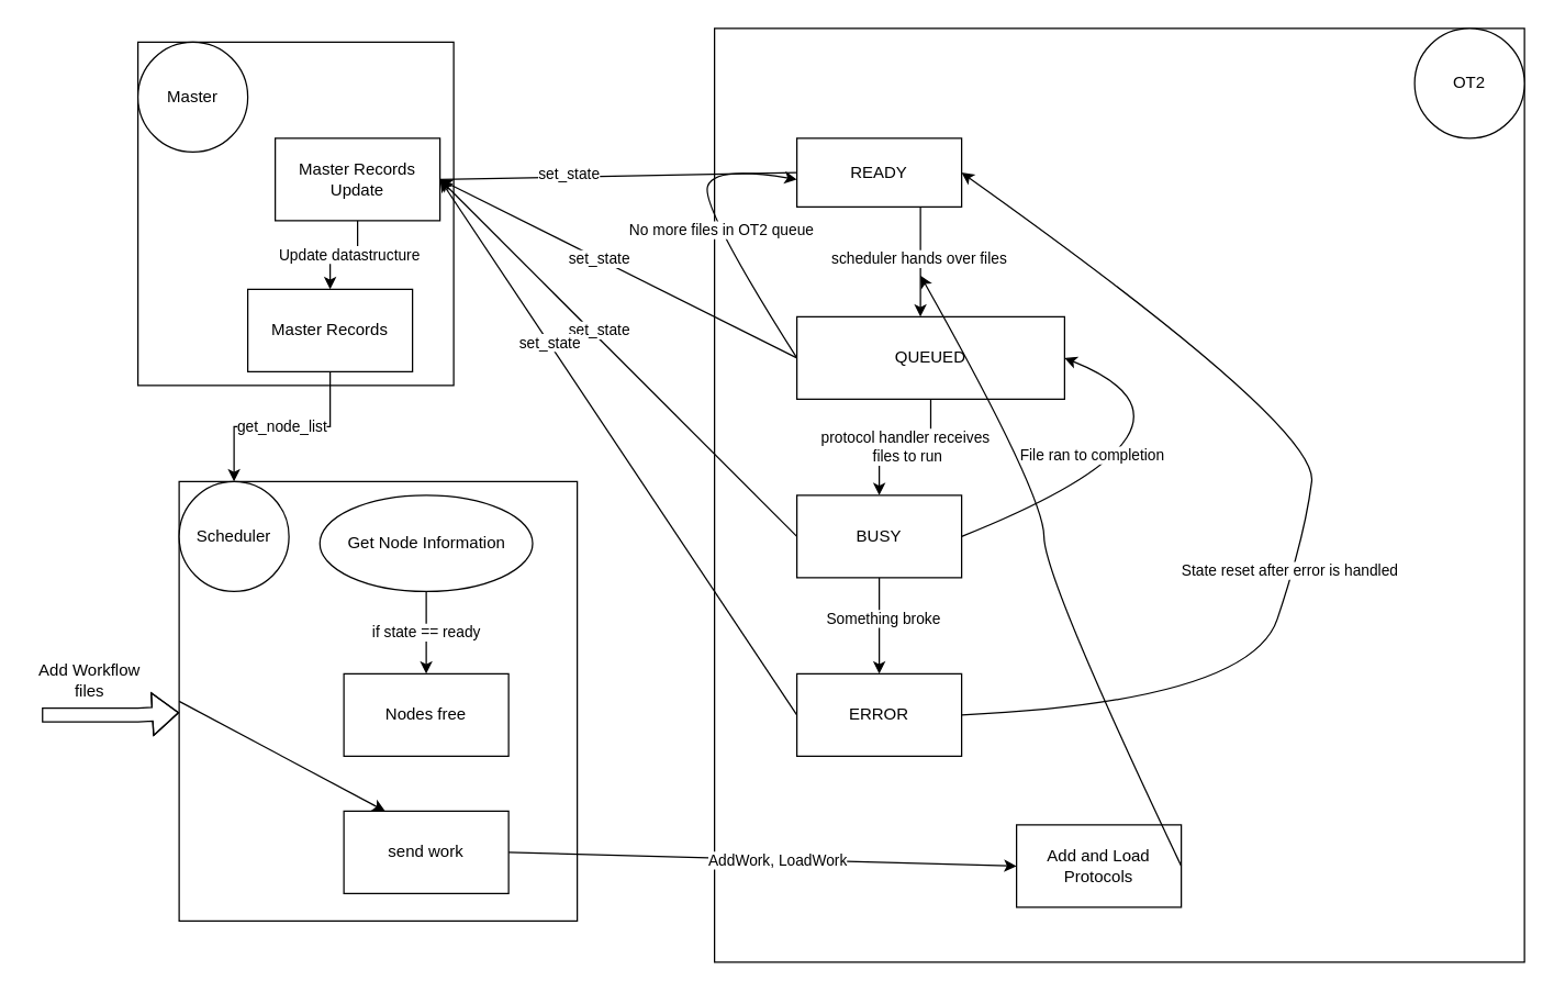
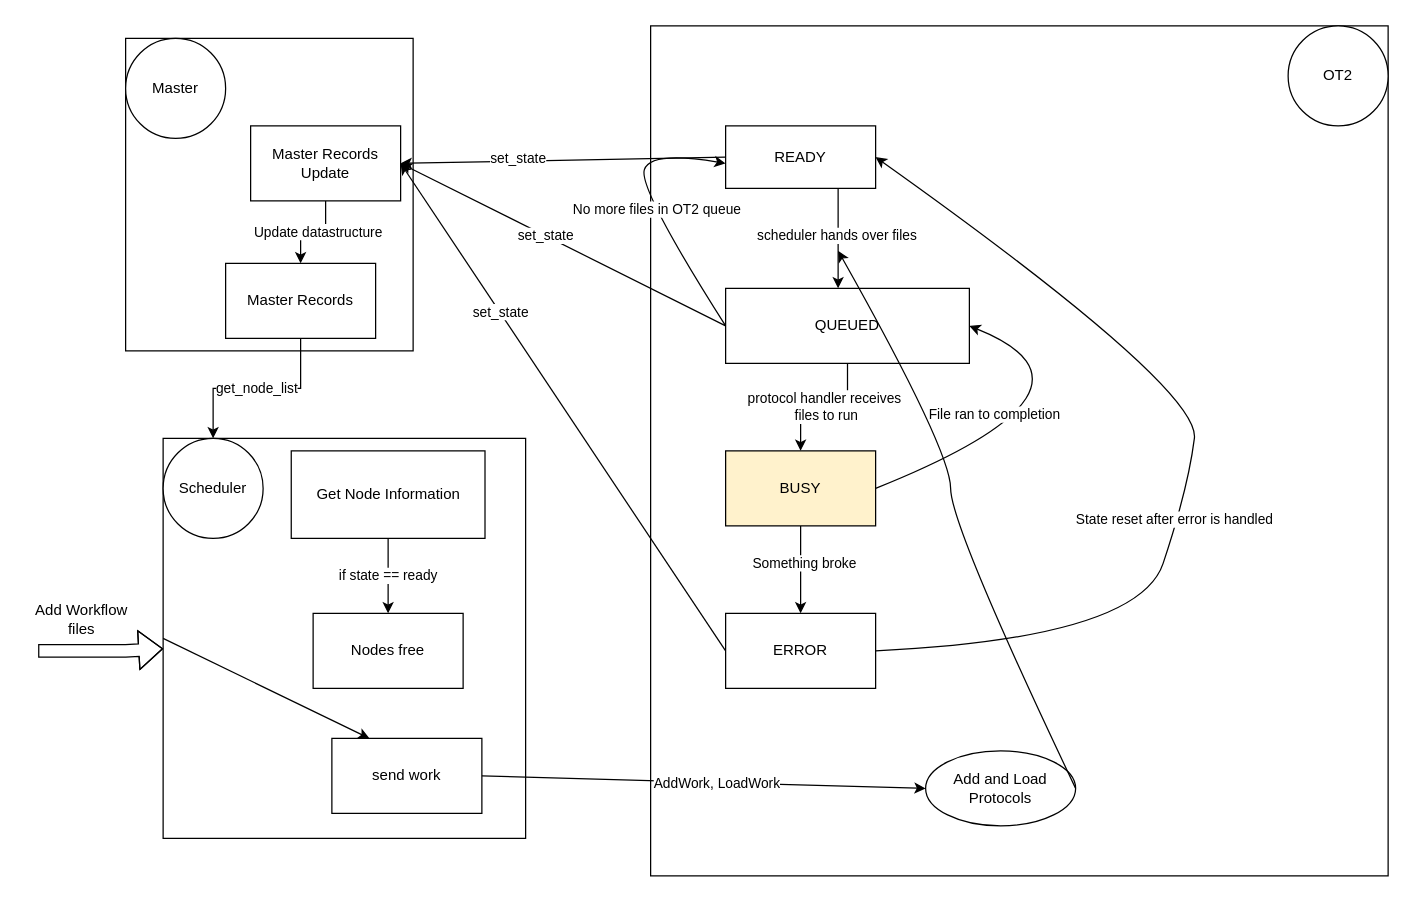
- <mxCell id="23" value="" style="endArrow=none;html=1;rounded=0;entryX=1;entryY=0.5;entryDx=0;entryDy=0;exitX=0;exitY=0.5;exitDx=0;exitDy=0;" edge="1" parent="1" source="7" target="22"><mxGeometry width="50" height="50" relative="1" as="geometry"><mxPoint x="380" y="350" as="sourcePoint" /><mxPoint x="430" y="300" as="targetPoint" /></mxGeometry></mxCell>
+ <mxCell id="23" value="" style="endArrow=classic;html=1;rounded=0;entryX=1;entryY=0.5;entryDx=0;entryDy=0;exitX=0;exitY=0.5;exitDx=0;exitDy=0;" edge="1" parent="1" source="7" target="22"><mxGeometry width="50" height="50" relative="1" as="geometry"><mxPoint x="380" y="350" as="sourcePoint" /><mxPoint x="430" y="300" as="targetPoint" /></mxGeometry></mxCell>
- <mxCell id="27" value="" style="endArrow=classic;html=1;rounded=0;entryX=1;entryY=0.5;entryDx=0;entryDy=0;exitX=0;exitY=0.5;exitDx=0;exitDy=0;" edge="1" parent="1" source="12" target="22"><mxGeometry width="50" height="50" relative="1" as="geometry"><mxPoint x="380" y="410" as="sourcePoint" /><mxPoint x="430" y="360" as="targetPoint" /></mxGeometry></mxCell>
- <mxCell id="28" value="set_state" style="edgeLabel;html=1;align=center;verticalAlign=middle;resizable=0;points=[];" vertex="1" connectable="0" parent="27"><mxGeometry x="0.135" y="-4" relative="1" as="geometry"><mxPoint as="offset" /></mxGeometry></mxCell>
- <mxCell id="12" value="BUSY" style="rounded=0;whiteSpace=wrap;html=1;" vertex="1" parent="1"><mxGeometry x="580" y="360" width="120" height="60" as="geometry" /></mxCell>
+ <mxCell id="12" value="BUSY" style="rounded=0;whiteSpace=wrap;html=1;fillColor=#fff2cc;" vertex="1" parent="1"><mxGeometry x="580" y="360" width="120" height="60" as="geometry" /></mxCell>
- <mxCell id="36" value="Get Node Information" style="ellipse;whiteSpace=wrap;html=1;sketch=0;strokeColor=default;strokeWidth=1;fillColor=default;" vertex="1" parent="1"><mxGeometry x="232.5" y="360" width="155" height="70" as="geometry" /></mxCell>
+ <mxCell id="36" value="Get Node Information" style="rounded=0;whiteSpace=wrap;html=1;sketch=0;strokeColor=default;strokeWidth=1;fillColor=default;" vertex="1" parent="1"><mxGeometry x="232.5" y="360" width="155" height="70" as="geometry" /></mxCell>
- <mxCell id="38" value="send work" style="rounded=0;whiteSpace=wrap;html=1;sketch=0;strokeColor=default;strokeWidth=1;fillColor=default;" vertex="1" parent="1"><mxGeometry x="250" y="590" width="120" height="60" as="geometry" /></mxCell>
+ <mxCell id="38" value="send work" style="rounded=0;whiteSpace=wrap;html=1;sketch=0;strokeColor=default;strokeWidth=1;fillColor=default;" vertex="1" parent="1"><mxGeometry x="265" y="590" width="120" height="60" as="geometry" /></mxCell>
- <mxCell id="43" value="Add and Load Protocols" style="rounded=0;whiteSpace=wrap;html=1;sketch=0;strokeColor=default;strokeWidth=1;fillColor=default;" vertex="1" parent="1"><mxGeometry x="740" y="600" width="120" height="60" as="geometry" /></mxCell>
+ <mxCell id="43" value="Add and Load Protocols" style="ellipse;whiteSpace=wrap;html=1;sketch=0;strokeColor=default;strokeWidth=1;fillColor=default;" vertex="1" parent="1"><mxGeometry x="740" y="600" width="120" height="60" as="geometry" /></mxCell>
